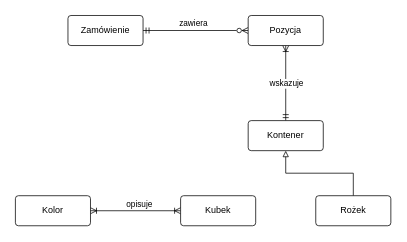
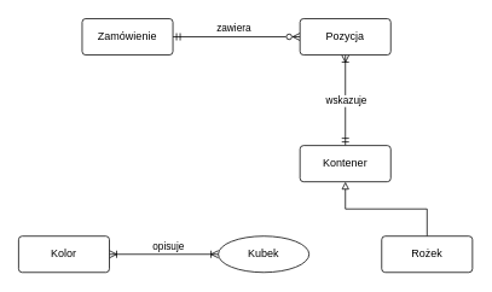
- <mxCell id="14" value="Kubek" style="rounded=1;arcSize=10;whiteSpace=wrap;html=1;align=center;" vertex="1" parent="1"><mxGeometry x="240" y="260" width="100" height="40" as="geometry" /></mxCell>
+ <mxCell id="14" value="Kubek" style="ellipse;arcSize=10;whiteSpace=wrap;html=1;align=center;" vertex="1" parent="1"><mxGeometry x="240" y="260" width="100" height="40" as="geometry" /></mxCell>
